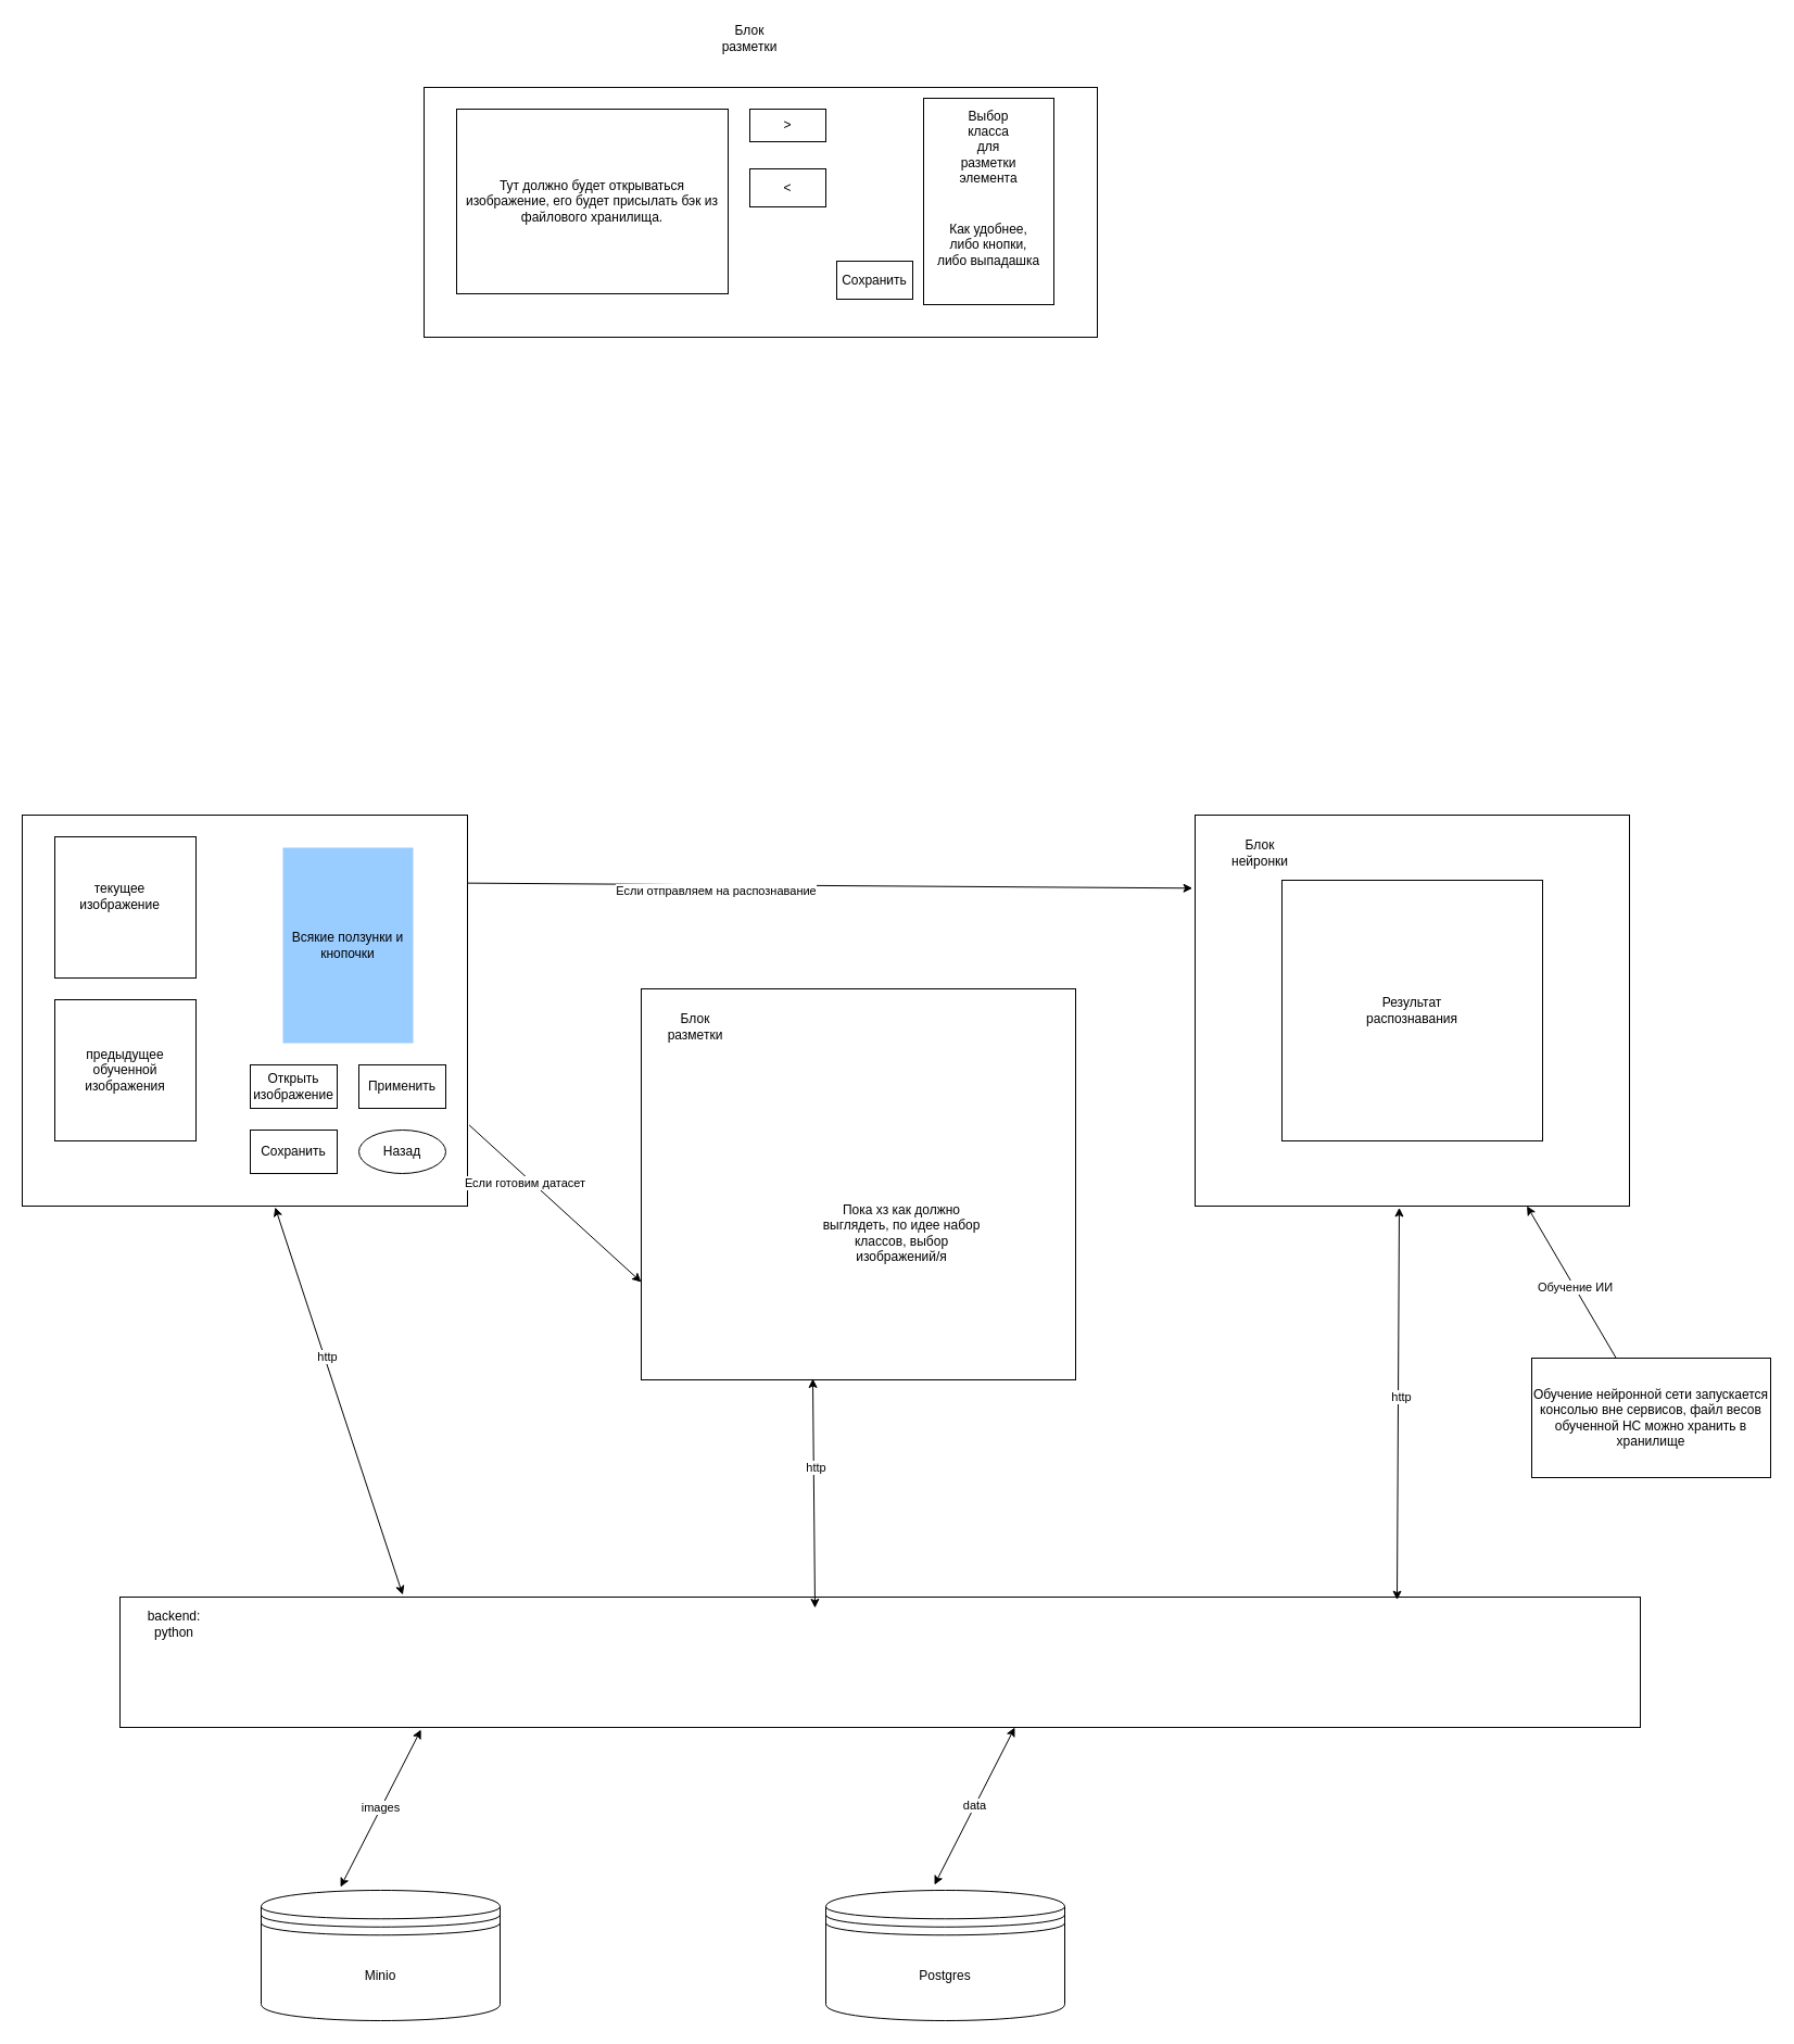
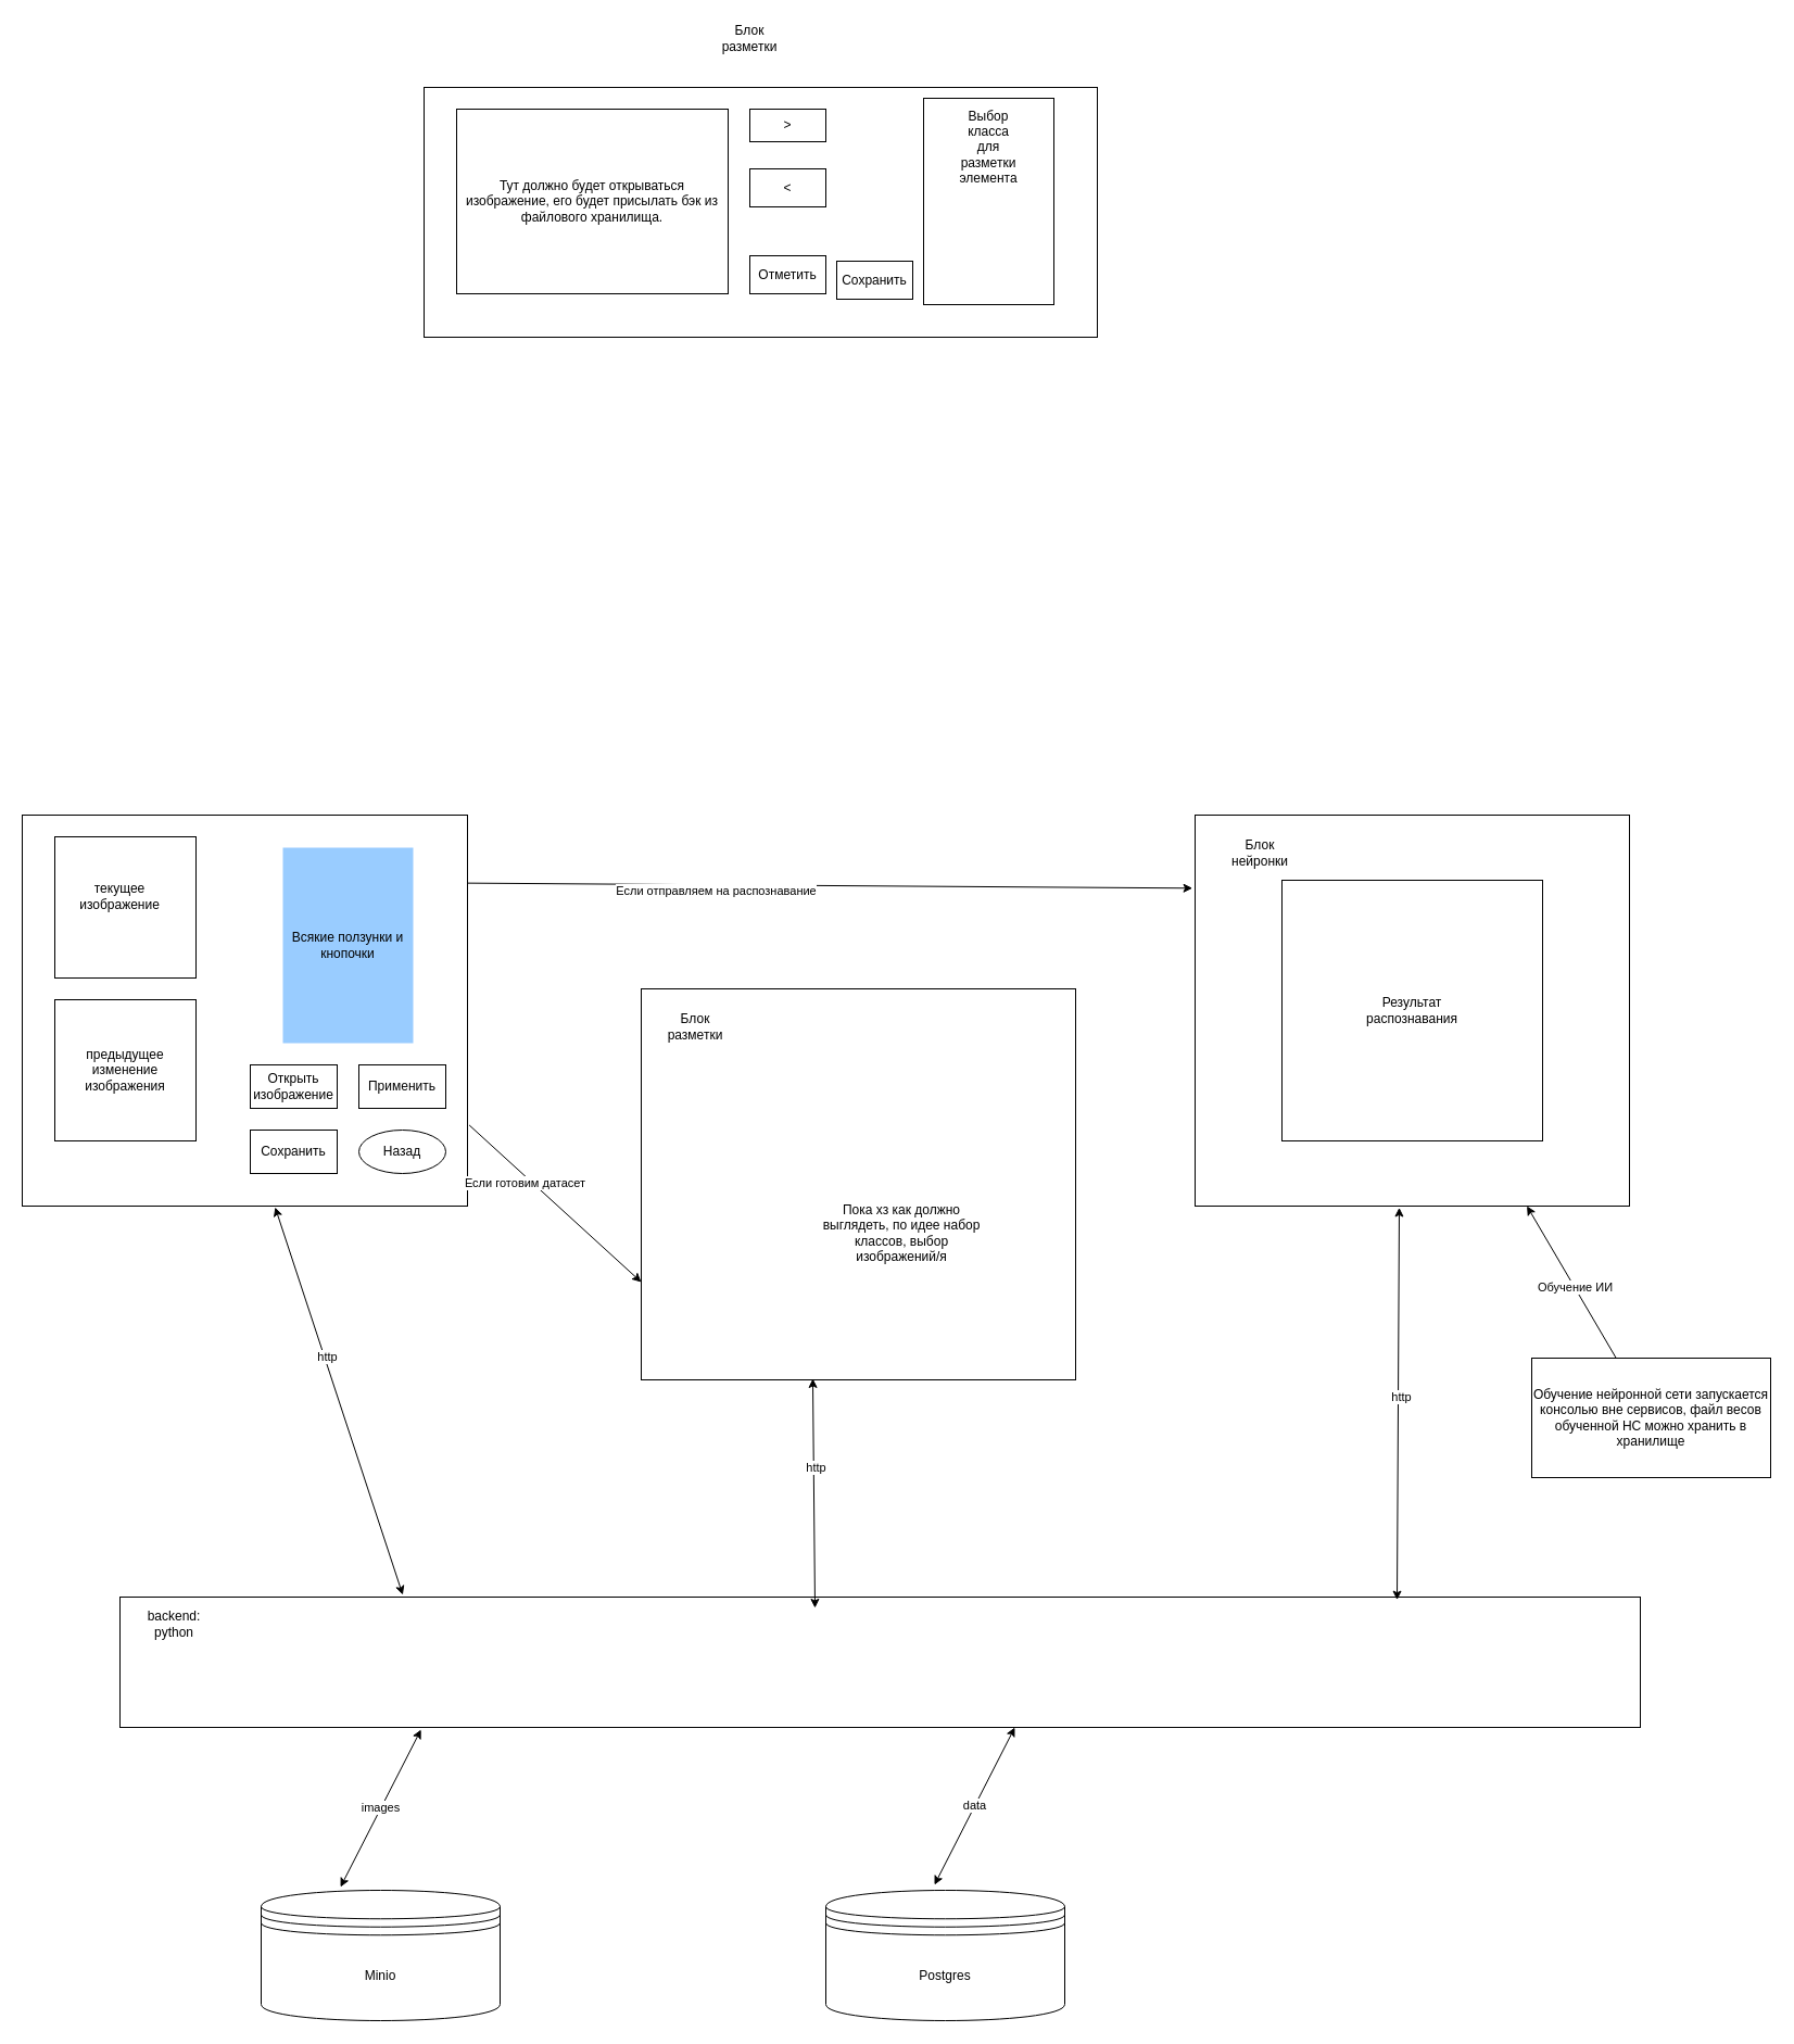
- <mxCell id="46" value="Как удобнее, либо кнопки, либо выпадашка" style="text;html=1;align=center;verticalAlign=middle;whiteSpace=wrap;rounded=0;" vertex="1" parent="1"><mxGeometry x="860" y="190" width="100" height="70" as="geometry" /></mxCell>
+ <mxCell id="50" value="Отметить" style="rounded=0;whiteSpace=wrap;html=1;" vertex="1" parent="1"><mxGeometry x="690" y="235" width="70" height="35" as="geometry" /></mxCell>
- <mxCell id="11" value="предыдущее обученной изображения" style="text;html=1;align=center;verticalAlign=middle;whiteSpace=wrap;rounded=0;" parent="1" vertex="1"><mxGeometry x="85" y="970" width="60" height="30" as="geometry" /></mxCell>
+ <mxCell id="11" value="предыдущее изменение изображения" style="text;html=1;align=center;verticalAlign=middle;whiteSpace=wrap;rounded=0;" parent="1" vertex="1"><mxGeometry x="85" y="970" width="60" height="30" as="geometry" /></mxCell>
